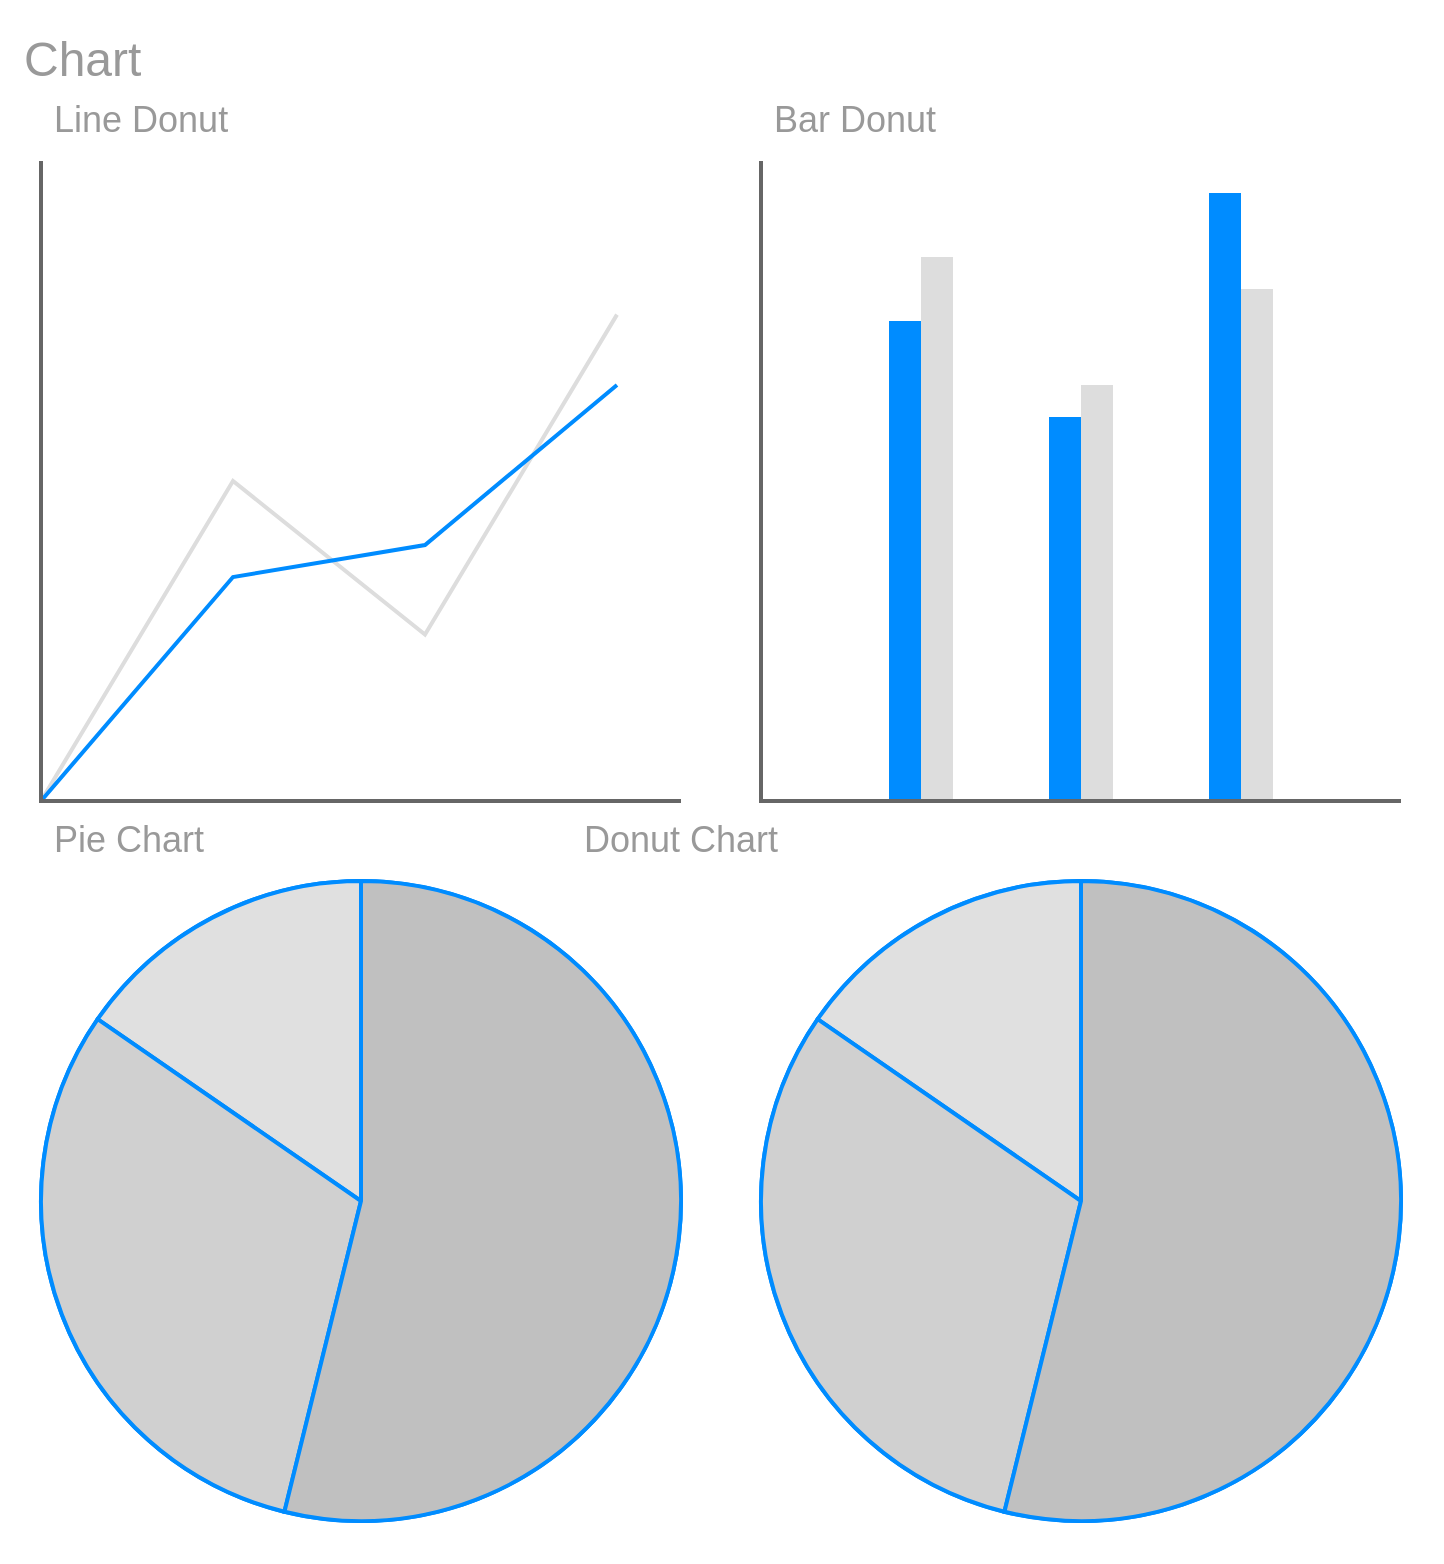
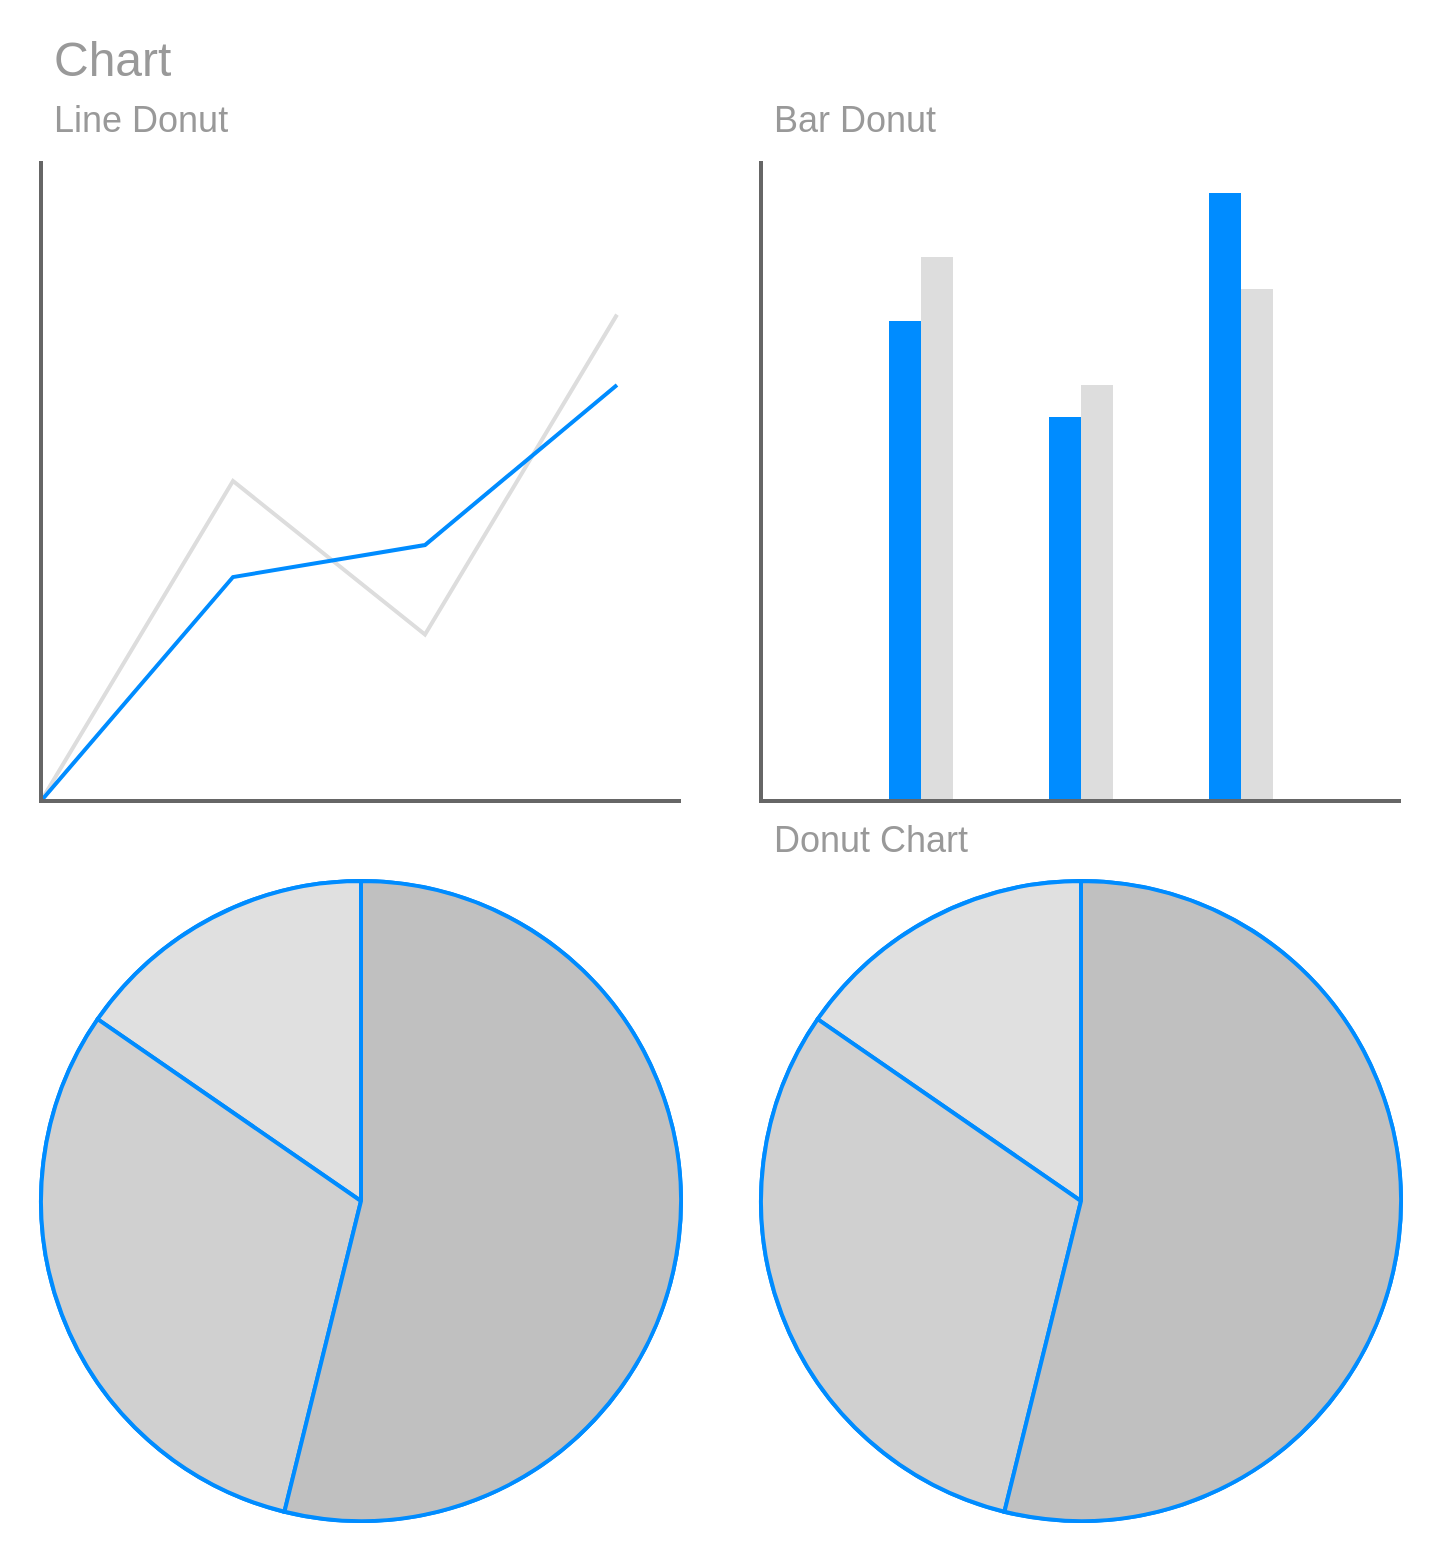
- <mxCell id="2" value="Chart" style="html=1;shadow=0;dashed=0;shape=mxgraph.bootstrap.rect;strokeColor=none;fillColor=none;fontColor=#999999;align=left;spacingLeft=5;whiteSpace=wrap;rounded=0;fontSize=24;" parent="1" vertex="1"><mxGeometry x="5" y="20" width="200" height="20" as="geometry" /></mxCell>
+ <mxCell id="2" value="Chart" style="html=1;shadow=0;dashed=0;shape=mxgraph.bootstrap.rect;strokeColor=none;fillColor=none;fontColor=#999999;align=left;spacingLeft=5;whiteSpace=wrap;rounded=0;fontSize=24;" parent="1" vertex="1"><mxGeometry x="20" y="20" width="200" height="20" as="geometry" /></mxCell>
- <mxCell id="7" value="Pie Chart" style="html=1;shadow=0;dashed=0;shape=mxgraph.bootstrap.rect;strokeColor=none;fillColor=none;fontColor=#999999;align=left;spacingLeft=5;whiteSpace=wrap;rounded=0;fontSize=18;" vertex="1" parent="1"><mxGeometry x="20" y="410" width="200" height="20" as="geometry" /></mxCell>
- <mxCell id="8" value="Donut Chart" style="html=1;shadow=0;dashed=0;shape=mxgraph.bootstrap.rect;strokeColor=none;fillColor=none;fontColor=#999999;align=left;spacingLeft=5;whiteSpace=wrap;rounded=0;fontSize=18;" vertex="1" parent="1"><mxGeometry x="285" y="410" width="200" height="20" as="geometry" /></mxCell>
+ <mxCell id="8" value="Donut Chart" style="html=1;shadow=0;dashed=0;shape=mxgraph.bootstrap.rect;strokeColor=none;fillColor=none;fontColor=#999999;align=left;spacingLeft=5;whiteSpace=wrap;rounded=0;fontSize=18;" vertex="1" parent="1"><mxGeometry x="380" y="410" width="200" height="20" as="geometry" /></mxCell>
